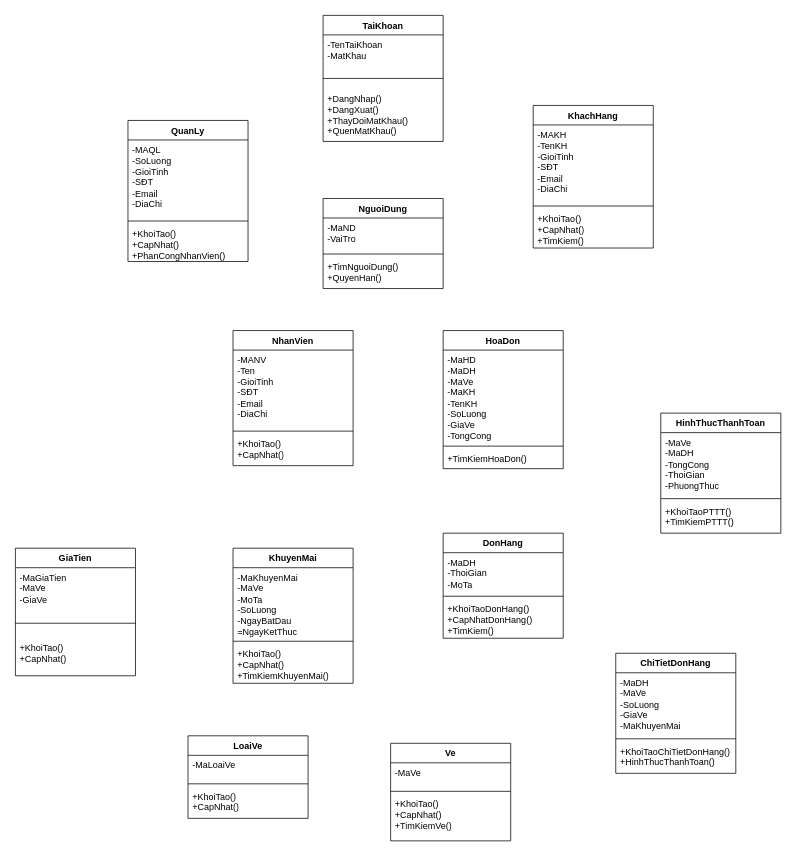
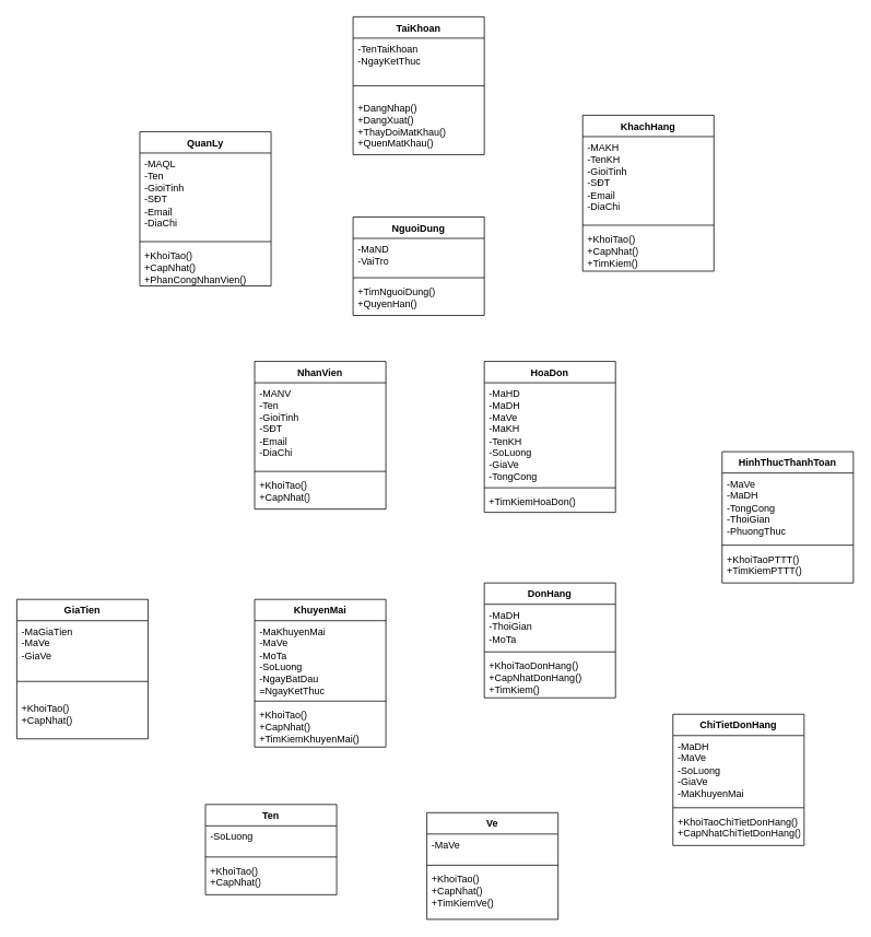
- <mxCell id="7" value="-TenTaiKhoan&lt;br&gt;-MatKhau" style="text;strokeColor=none;fillColor=none;align=left;verticalAlign=top;spacingLeft=4;spacingRight=4;overflow=hidden;rotatable=0;points=[[0,0.5],[1,0.5]];portConstraint=eastwest;whiteSpace=wrap;html=1;" vertex="1" parent="6"><mxGeometry y="26" width="160" height="44" as="geometry" /></mxCell>
+ <mxCell id="7" value="-TenTaiKhoan&lt;br&gt;-NgayKetThuc" style="text;strokeColor=none;fillColor=none;align=left;verticalAlign=top;spacingLeft=4;spacingRight=4;overflow=hidden;rotatable=0;points=[[0,0.5],[1,0.5]];portConstraint=eastwest;whiteSpace=wrap;html=1;" vertex="1" parent="6"><mxGeometry y="26" width="160" height="44" as="geometry" /></mxCell>
- <mxCell id="3" value="-MAQL&lt;br&gt;-SoLuong&lt;br&gt;-GioiTinh&lt;br&gt;-SĐT&lt;br&gt;-Email&lt;br&gt;-DiaChi" style="text;strokeColor=none;fillColor=none;align=left;verticalAlign=top;spacingLeft=4;spacingRight=4;overflow=hidden;rotatable=0;points=[[0,0.5],[1,0.5]];portConstraint=eastwest;whiteSpace=wrap;html=1;" vertex="1" parent="2"><mxGeometry y="26" width="160" height="104" as="geometry" /></mxCell>
+ <mxCell id="3" value="-MAQL&lt;br&gt;-Ten&lt;br&gt;-GioiTinh&lt;br&gt;-SĐT&lt;br&gt;-Email&lt;br&gt;-DiaChi" style="text;strokeColor=none;fillColor=none;align=left;verticalAlign=top;spacingLeft=4;spacingRight=4;overflow=hidden;rotatable=0;points=[[0,0.5],[1,0.5]];portConstraint=eastwest;whiteSpace=wrap;html=1;" vertex="1" parent="2"><mxGeometry y="26" width="160" height="104" as="geometry" /></mxCell>
- <mxCell id="46" value="LoaiVe" style="swimlane;fontStyle=1;align=center;verticalAlign=top;childLayout=stackLayout;horizontal=1;startSize=26;horizontalStack=0;resizeParent=1;resizeParentMax=0;resizeLast=0;collapsible=1;marginBottom=0;whiteSpace=wrap;html=1;" vertex="1" parent="1"><mxGeometry x="250" y="980" width="160" height="110" as="geometry" /></mxCell>
+ <mxCell id="46" value="Ten" style="swimlane;fontStyle=1;align=center;verticalAlign=top;childLayout=stackLayout;horizontal=1;startSize=26;horizontalStack=0;resizeParent=1;resizeParentMax=0;resizeLast=0;collapsible=1;marginBottom=0;whiteSpace=wrap;html=1;" vertex="1" parent="1"><mxGeometry x="250" y="980" width="160" height="110" as="geometry" /></mxCell>
- <mxCell id="37" value="+KhoiTaoChiTietDonHang()&lt;br&gt;+HinhThucThanhToan()" style="text;strokeColor=none;fillColor=none;align=left;verticalAlign=top;spacingLeft=4;spacingRight=4;overflow=hidden;rotatable=0;points=[[0,0.5],[1,0.5]];portConstraint=eastwest;whiteSpace=wrap;html=1;" vertex="1" parent="34"><mxGeometry y="118" width="160" height="42" as="geometry" /></mxCell>
+ <mxCell id="37" value="+KhoiTaoChiTietDonHang()&lt;br&gt;+CapNhatChiTietDonHang()" style="text;strokeColor=none;fillColor=none;align=left;verticalAlign=top;spacingLeft=4;spacingRight=4;overflow=hidden;rotatable=0;points=[[0,0.5],[1,0.5]];portConstraint=eastwest;whiteSpace=wrap;html=1;" vertex="1" parent="34"><mxGeometry y="118" width="160" height="42" as="geometry" /></mxCell>
- <mxCell id="47" value="-MaLoaiVe" style="text;strokeColor=none;fillColor=none;align=left;verticalAlign=top;spacingLeft=4;spacingRight=4;overflow=hidden;rotatable=0;points=[[0,0.5],[1,0.5]];portConstraint=eastwest;whiteSpace=wrap;html=1;" vertex="1" parent="46"><mxGeometry y="26" width="160" height="34" as="geometry" /></mxCell>
+ <mxCell id="47" value="-SoLuong" style="text;strokeColor=none;fillColor=none;align=left;verticalAlign=top;spacingLeft=4;spacingRight=4;overflow=hidden;rotatable=0;points=[[0,0.5],[1,0.5]];portConstraint=eastwest;whiteSpace=wrap;html=1;" vertex="1" parent="46"><mxGeometry y="26" width="160" height="34" as="geometry" /></mxCell>
